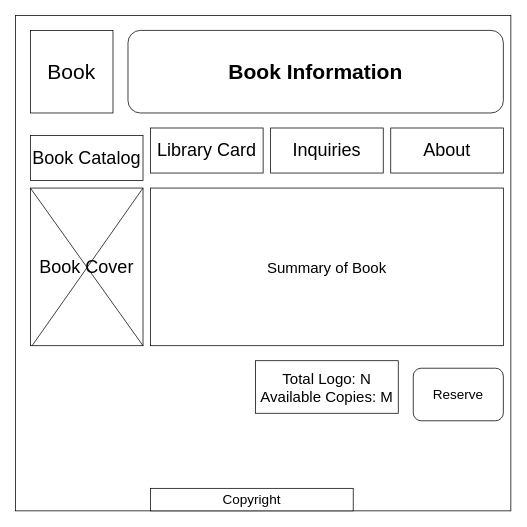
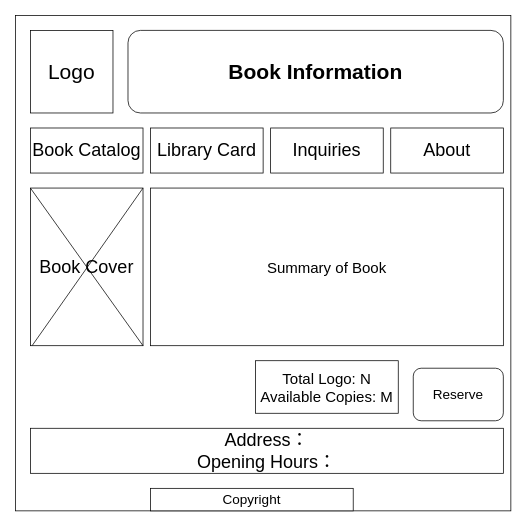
- <mxCell id="3" value="&lt;font style=&quot;font-size: 28px;&quot;&gt;Book&lt;/font&gt;" style="whiteSpace=wrap;html=1;aspect=fixed;" parent="1" vertex="1"><mxGeometry x="40" y="40" width="110" height="110" as="geometry" /></mxCell>
+ <mxCell id="3" value="&lt;font style=&quot;font-size: 28px;&quot;&gt;Logo&lt;/font&gt;" style="whiteSpace=wrap;html=1;aspect=fixed;" parent="1" vertex="1"><mxGeometry x="40" y="40" width="110" height="110" as="geometry" /></mxCell>
- <mxCell id="5" value="&lt;font style=&quot;font-size: 24px;&quot;&gt;Book Catalog&lt;/font&gt;" style="rounded=0;whiteSpace=wrap;html=1;" parent="1" vertex="1"><mxGeometry x="40" y="180" width="150" height="60" as="geometry" /></mxCell>
+ <mxCell id="5" value="&lt;font style=&quot;font-size: 24px;&quot;&gt;Book Catalog&lt;/font&gt;" style="rounded=0;whiteSpace=wrap;html=1;" parent="1" vertex="1"><mxGeometry x="40" y="170" width="150" height="60" as="geometry" /></mxCell>
+ <mxCell id="13" value="&lt;font style=&quot;font-size: 24px;&quot;&gt;Address：&lt;/font&gt;&lt;div style=&quot;font-size: 24px;&quot;&gt;&lt;font style=&quot;font-size: 24px;&quot;&gt;Opening Hours：&lt;/font&gt;&lt;/div&gt;" style="rounded=0;whiteSpace=wrap;html=1;" parent="1" vertex="1"><mxGeometry x="40" y="570" width="630" height="60" as="geometry" /></mxCell>
